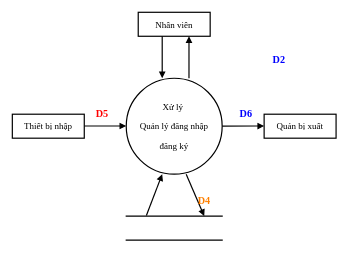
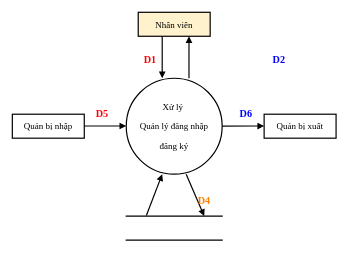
- <mxCell id="4" value="&lt;pre style=&quot;font-size: 15px&quot;&gt;&lt;font face=&quot;Times New Roman&quot;&gt;Nhân viên&lt;/font&gt;&lt;/pre&gt;" style="rounded=0;whiteSpace=wrap;html=1;strokeWidth=2;" parent="1" vertex="1"><mxGeometry x="230" y="20" width="120" height="40" as="geometry" /></mxCell>
+ <mxCell id="4" value="&lt;pre style=&quot;font-size: 15px&quot;&gt;&lt;font face=&quot;Times New Roman&quot;&gt;Nhân viên&lt;/font&gt;&lt;/pre&gt;" style="rounded=0;whiteSpace=wrap;html=1;strokeWidth=2;fillColor=#fff2cc;" parent="1" vertex="1"><mxGeometry x="230" y="20" width="120" height="40" as="geometry" /></mxCell>
+ <mxCell id="15" value="&lt;font face=&quot;Times New Roman&quot; color=&quot;#ff0000&quot;&gt;&lt;span style=&quot;font-size: 17px&quot;&gt;D1&lt;/span&gt;&lt;/font&gt;" style="text;html=1;strokeColor=none;fillColor=none;align=center;verticalAlign=middle;whiteSpace=wrap;rounded=0;fontSize=16;fontStyle=1" parent="1" vertex="1"><mxGeometry x="230" y="90" width="40" height="20" as="geometry" /></mxCell>
- <mxCell id="2" value="&lt;pre style=&quot;font-size: 15px&quot;&gt;&lt;font face=&quot;Times New Roman&quot; style=&quot;font-size: 15px&quot;&gt;Thiết bị nhập&lt;/font&gt;&lt;/pre&gt;" style="rounded=0;whiteSpace=wrap;html=1;strokeWidth=2;fontSize=15;" parent="1" vertex="1"><mxGeometry x="20" y="190" width="120" height="40" as="geometry" /></mxCell>
+ <mxCell id="2" value="&lt;pre style=&quot;font-size: 15px&quot;&gt;&lt;font face=&quot;Times New Roman&quot; style=&quot;font-size: 15px&quot;&gt;Quản bị nhập&lt;/font&gt;&lt;/pre&gt;" style="rounded=0;whiteSpace=wrap;html=1;strokeWidth=2;fontSize=15;" parent="1" vertex="1"><mxGeometry x="20" y="190" width="120" height="40" as="geometry" /></mxCell>
